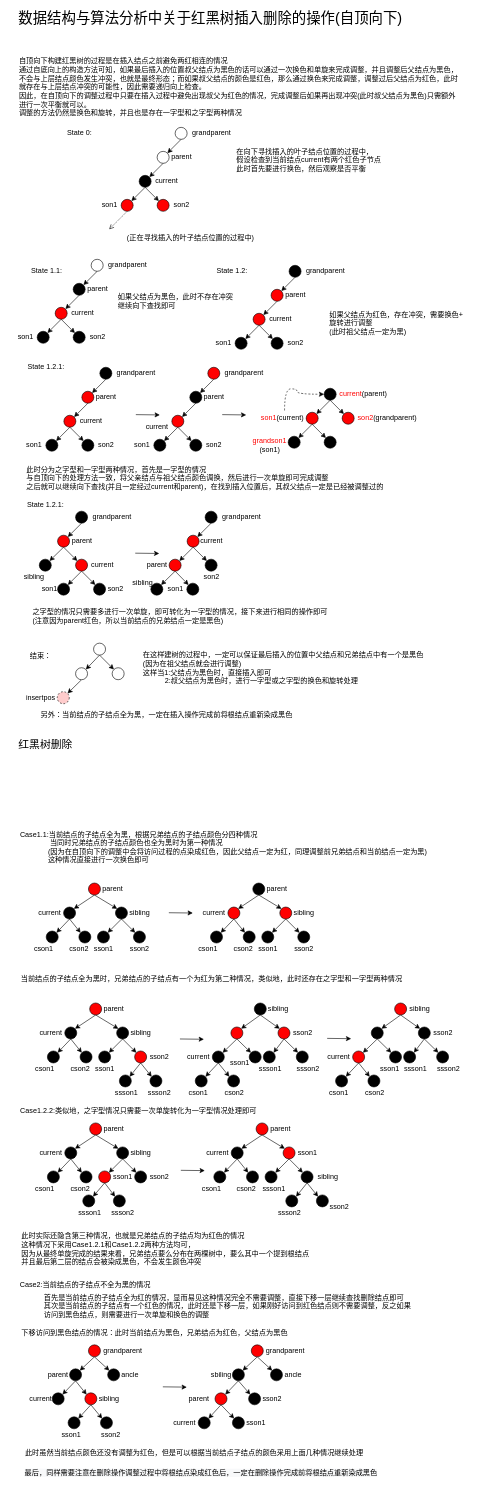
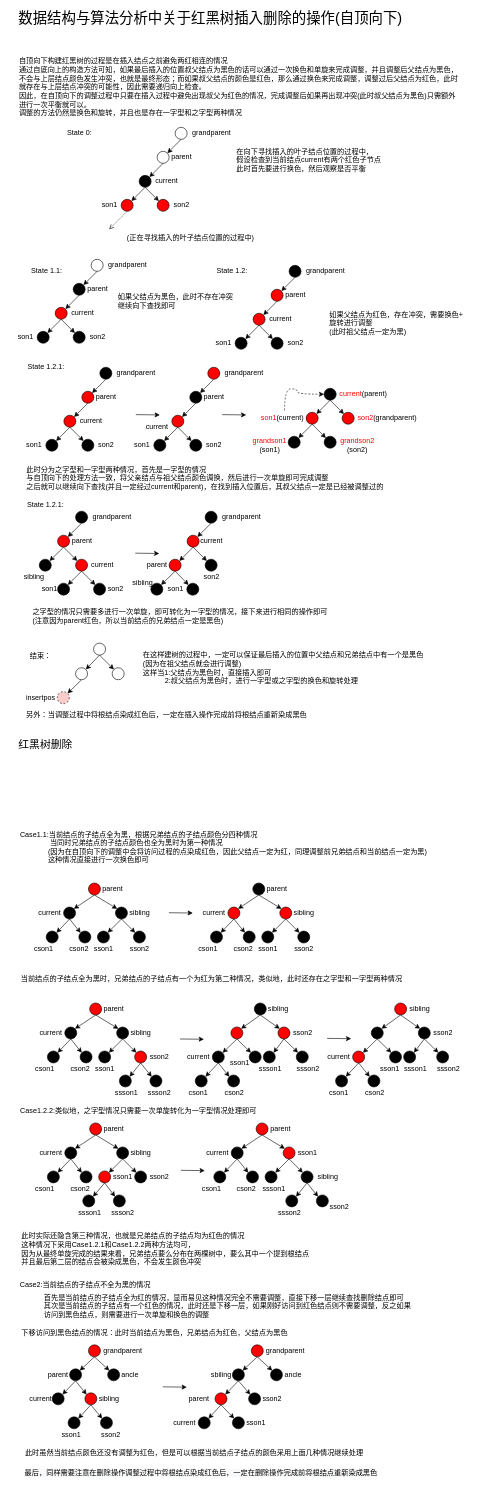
+ <mxCell id="94" value="&lt;font color=&quot;#ff0000&quot;&gt;grandson2&lt;/font&gt;&lt;br&gt;(son2)" style="text;html=1;align=center;verticalAlign=middle;resizable=0;points=[];autosize=1;strokeColor=none;fillColor=none;" vertex="1" parent="1"><mxGeometry x="560" y="726" width="70" height="30" as="geometry" /></mxCell>
- <mxCell id="149" value="另外：当前结点的子结点全为黑，一定在插入操作完成前将根结点重新染成黑色" style="text;html=1;align=center;verticalAlign=middle;resizable=0;points=[];autosize=1;strokeColor=none;fillColor=none;fontColor=#000000;" vertex="1" parent="1"><mxGeometry x="36.5" y="1181" width="480" height="20" as="geometry" /></mxCell>
+ <mxCell id="149" value="另外：当调整过程中将根结点染成红色后，一定在插入操作完成前将根结点重新染成黑色" style="text;html=1;align=center;verticalAlign=middle;resizable=0;points=[];autosize=1;strokeColor=none;fillColor=none;fontColor=#000000;" vertex="1" parent="1"><mxGeometry x="36.5" y="1181" width="480" height="20" as="geometry" /></mxCell>
